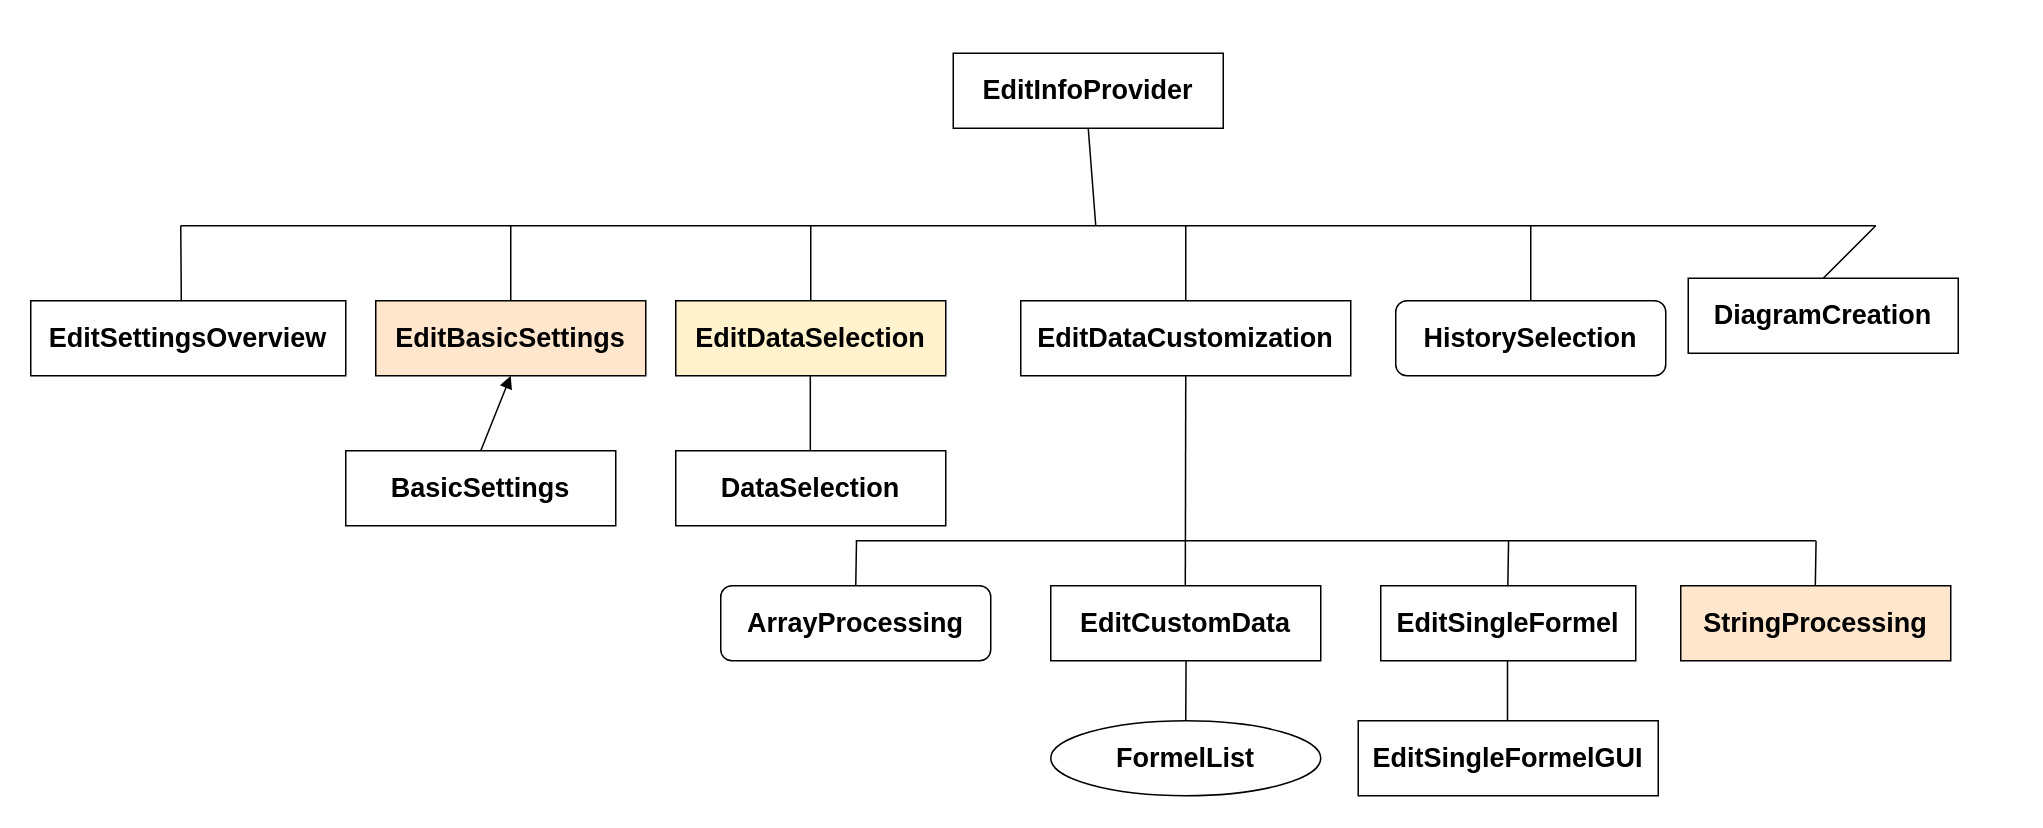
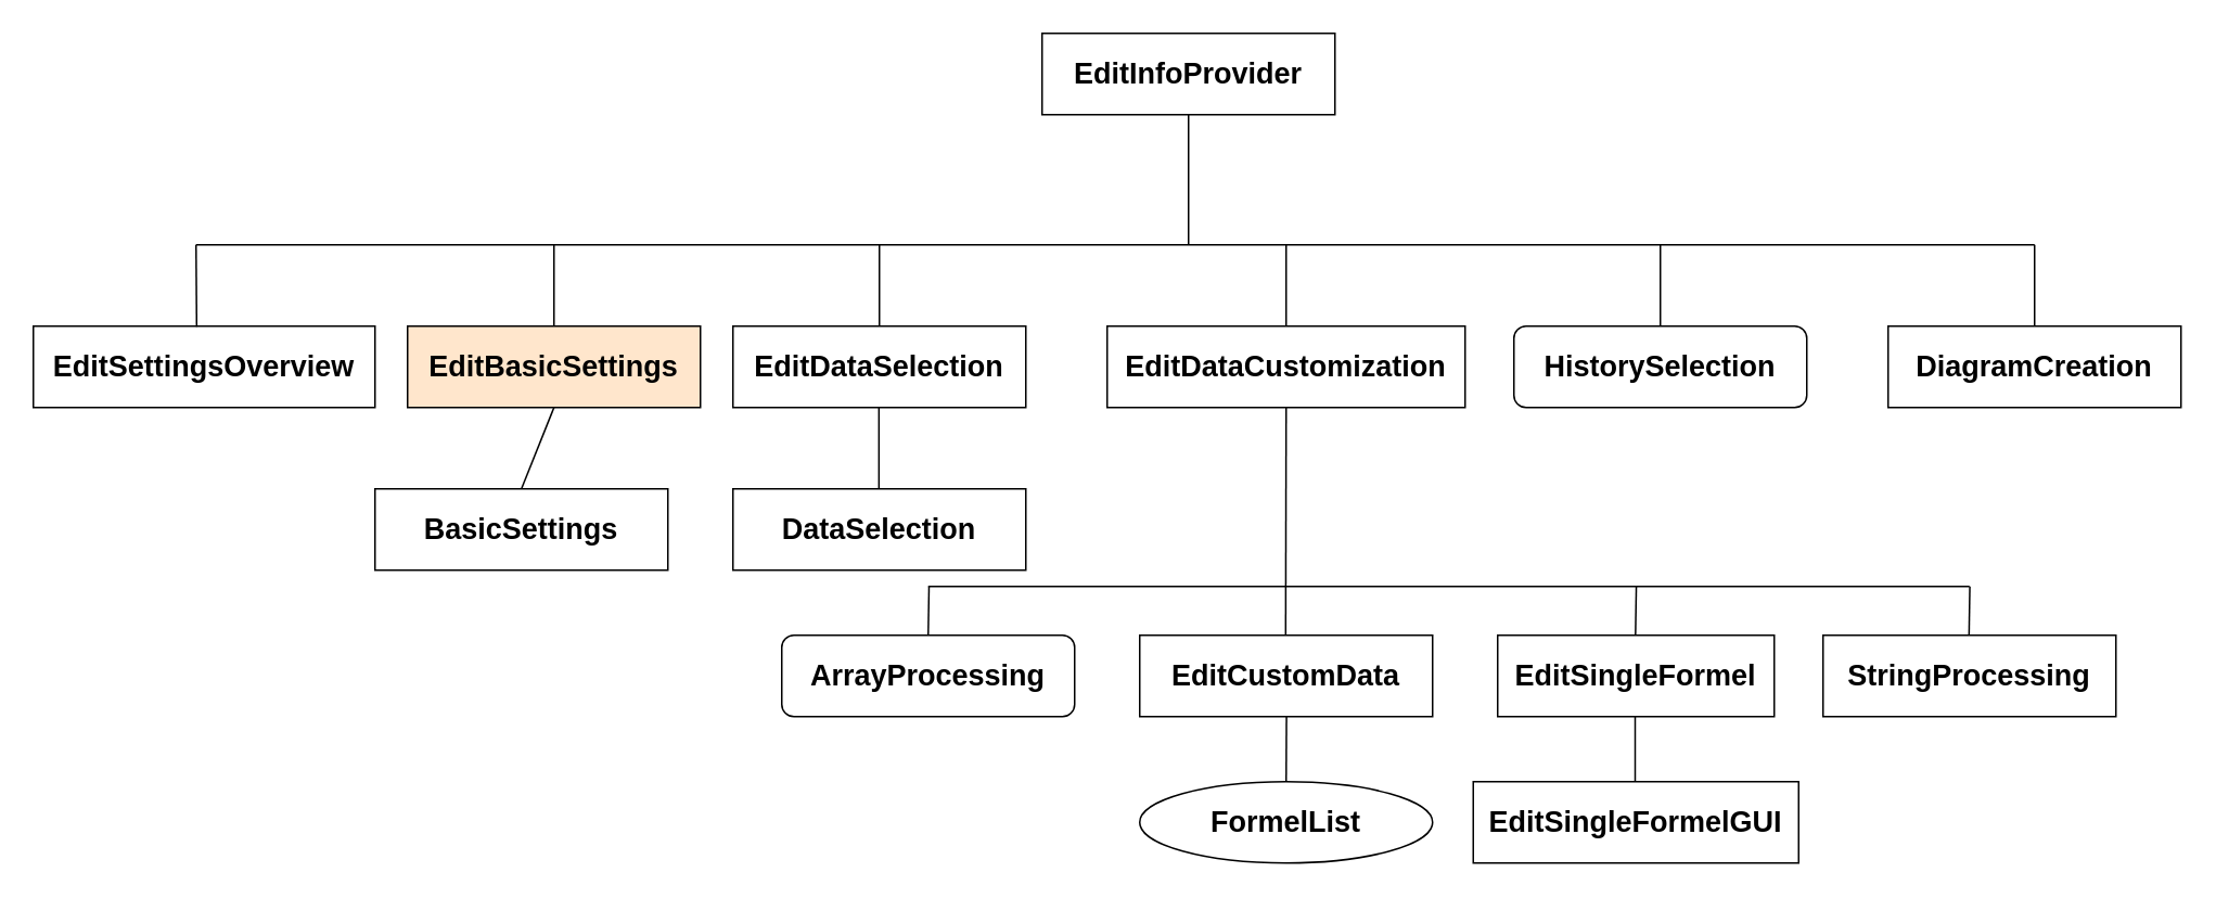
- <mxCell id="2" value="&lt;font style=&quot;font-size: 18px&quot;&gt;&lt;b&gt;EditInfoProvider&lt;/b&gt;&lt;/font&gt;" style="rounded=0;whiteSpace=wrap;html=1;" parent="1" vertex="1"><mxGeometry x="635" y="35" width="180" height="50" as="geometry" /></mxCell>
+ <mxCell id="2" value="&lt;font style=&quot;font-size: 18px&quot;&gt;&lt;b&gt;EditInfoProvider&lt;/b&gt;&lt;/font&gt;" style="rounded=0;whiteSpace=wrap;html=1;" parent="1" vertex="1"><mxGeometry x="640" y="20" width="180" height="50" as="geometry" /></mxCell>
- <mxCell id="11" value="&lt;font style=&quot;font-size: 18px&quot;&gt;&lt;b&gt;DiagramCreation&lt;/b&gt;&lt;/font&gt;" style="rounded=0;whiteSpace=wrap;html=1;" parent="1" vertex="1"><mxGeometry x="1125" y="185" width="180" height="50" as="geometry" /></mxCell>
+ <mxCell id="11" value="&lt;font style=&quot;font-size: 18px&quot;&gt;&lt;b&gt;DiagramCreation&lt;/b&gt;&lt;/font&gt;" style="rounded=0;whiteSpace=wrap;html=1;" parent="1" vertex="1"><mxGeometry x="1160" y="200" width="180" height="50" as="geometry" /></mxCell>
- <mxCell id="23" value="&lt;font style=&quot;font-size: 18px&quot;&gt;&lt;b&gt;EditDataSelection&lt;/b&gt;&lt;/font&gt;" style="rounded=0;whiteSpace=wrap;html=1;fillColor=#fff2cc;" vertex="1" parent="1"><mxGeometry x="450" y="200" width="180" height="50" as="geometry" /></mxCell>
+ <mxCell id="23" value="&lt;font style=&quot;font-size: 18px&quot;&gt;&lt;b&gt;EditDataSelection&lt;/b&gt;&lt;/font&gt;" style="rounded=0;whiteSpace=wrap;html=1;" vertex="1" parent="1"><mxGeometry x="450" y="200" width="180" height="50" as="geometry" /></mxCell>
- <mxCell id="19" value="" style="endArrow=block;html=1;exitX=0.5;exitY=0;exitDx=0;exitDy=0;entryX=0.5;entryY=1;entryDx=0;entryDy=0;" parent="1" source="8" target="9" edge="1"><mxGeometry width="50" height="50" relative="1" as="geometry"><mxPoint x="460" y="260" as="sourcePoint" /><mxPoint x="510" y="210" as="targetPoint" /></mxGeometry></mxCell>
+ <mxCell id="19" value="" style="endArrow=none;html=1;exitX=0.5;exitY=0;exitDx=0;exitDy=0;entryX=0.5;entryY=1;entryDx=0;entryDy=0;" parent="1" source="8" target="9" edge="1"><mxGeometry width="50" height="50" relative="1" as="geometry"><mxPoint x="460" y="260" as="sourcePoint" /><mxPoint x="510" y="210" as="targetPoint" /></mxGeometry></mxCell>
- <mxCell id="29" value="&lt;font style=&quot;font-size: 18px&quot;&gt;&lt;b&gt;StringProcessing&lt;br&gt;&lt;/b&gt;&lt;/font&gt;" style="rounded=0;whiteSpace=wrap;html=1;fillColor=#ffe6cc;" vertex="1" parent="1"><mxGeometry x="1120" y="390" width="180" height="50" as="geometry" /></mxCell>
+ <mxCell id="29" value="&lt;font style=&quot;font-size: 18px&quot;&gt;&lt;b&gt;StringProcessing&lt;br&gt;&lt;/b&gt;&lt;/font&gt;" style="rounded=0;whiteSpace=wrap;html=1;" vertex="1" parent="1"><mxGeometry x="1120" y="390" width="180" height="50" as="geometry" /></mxCell>
